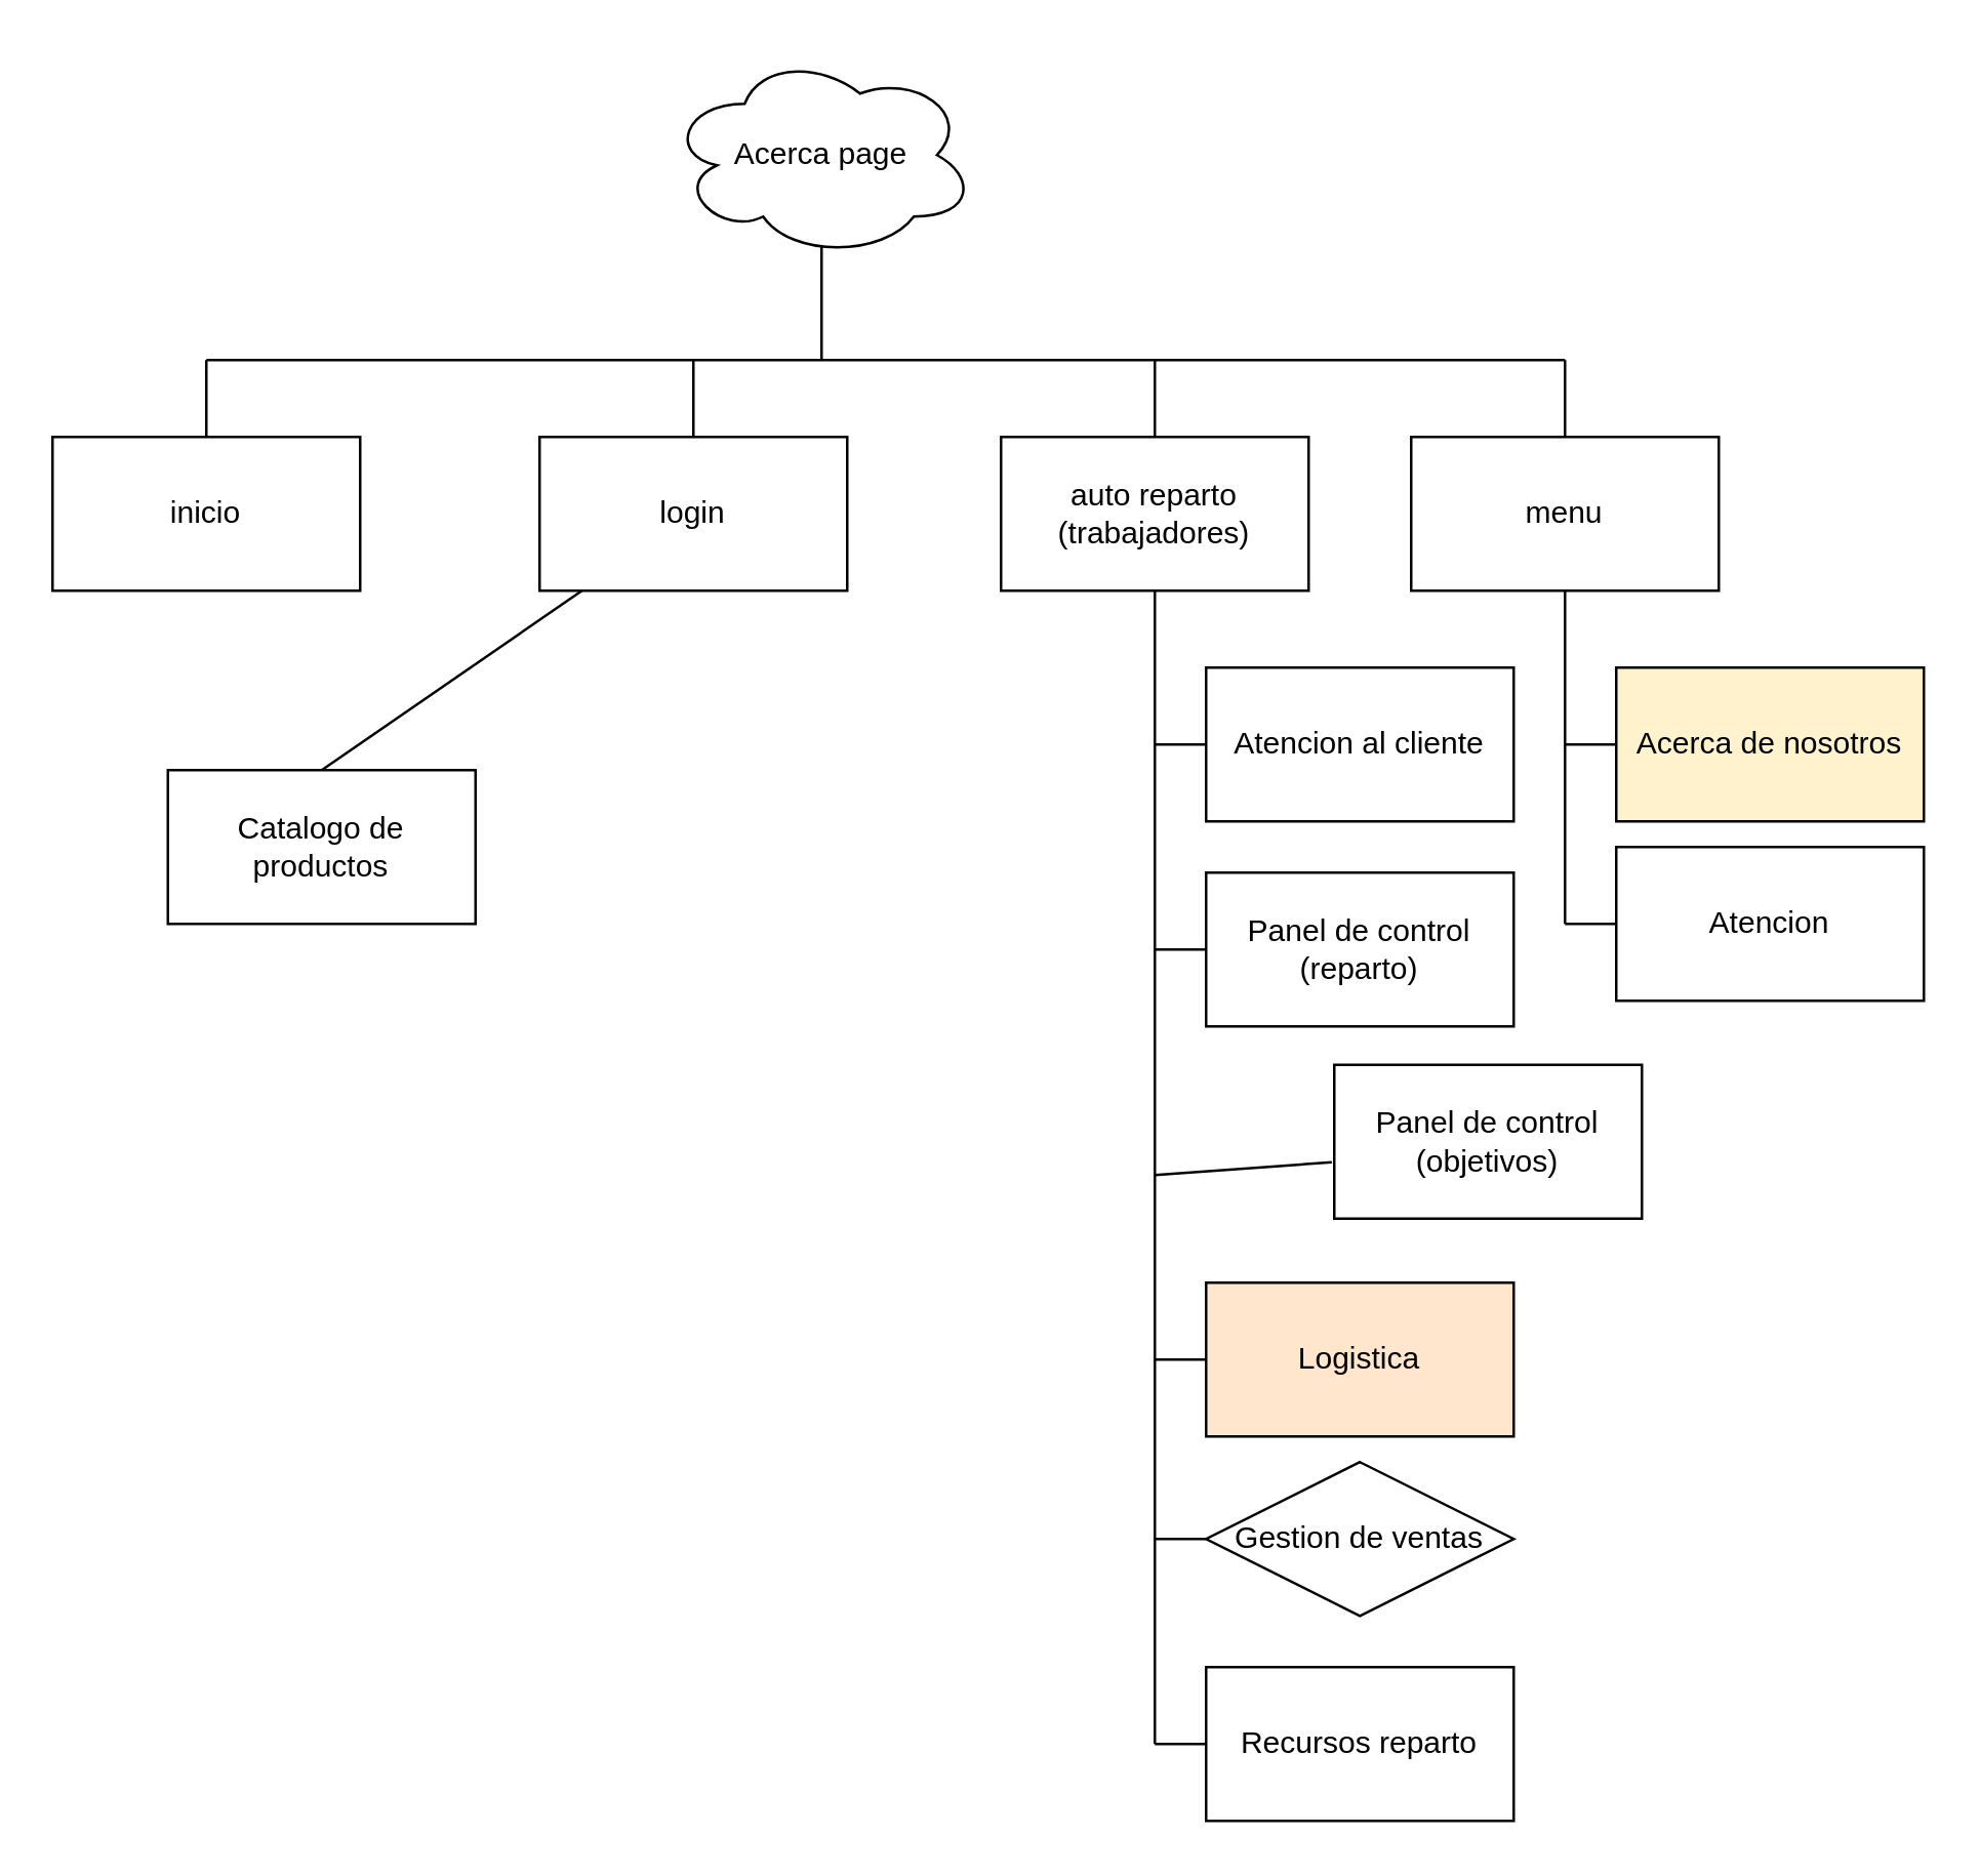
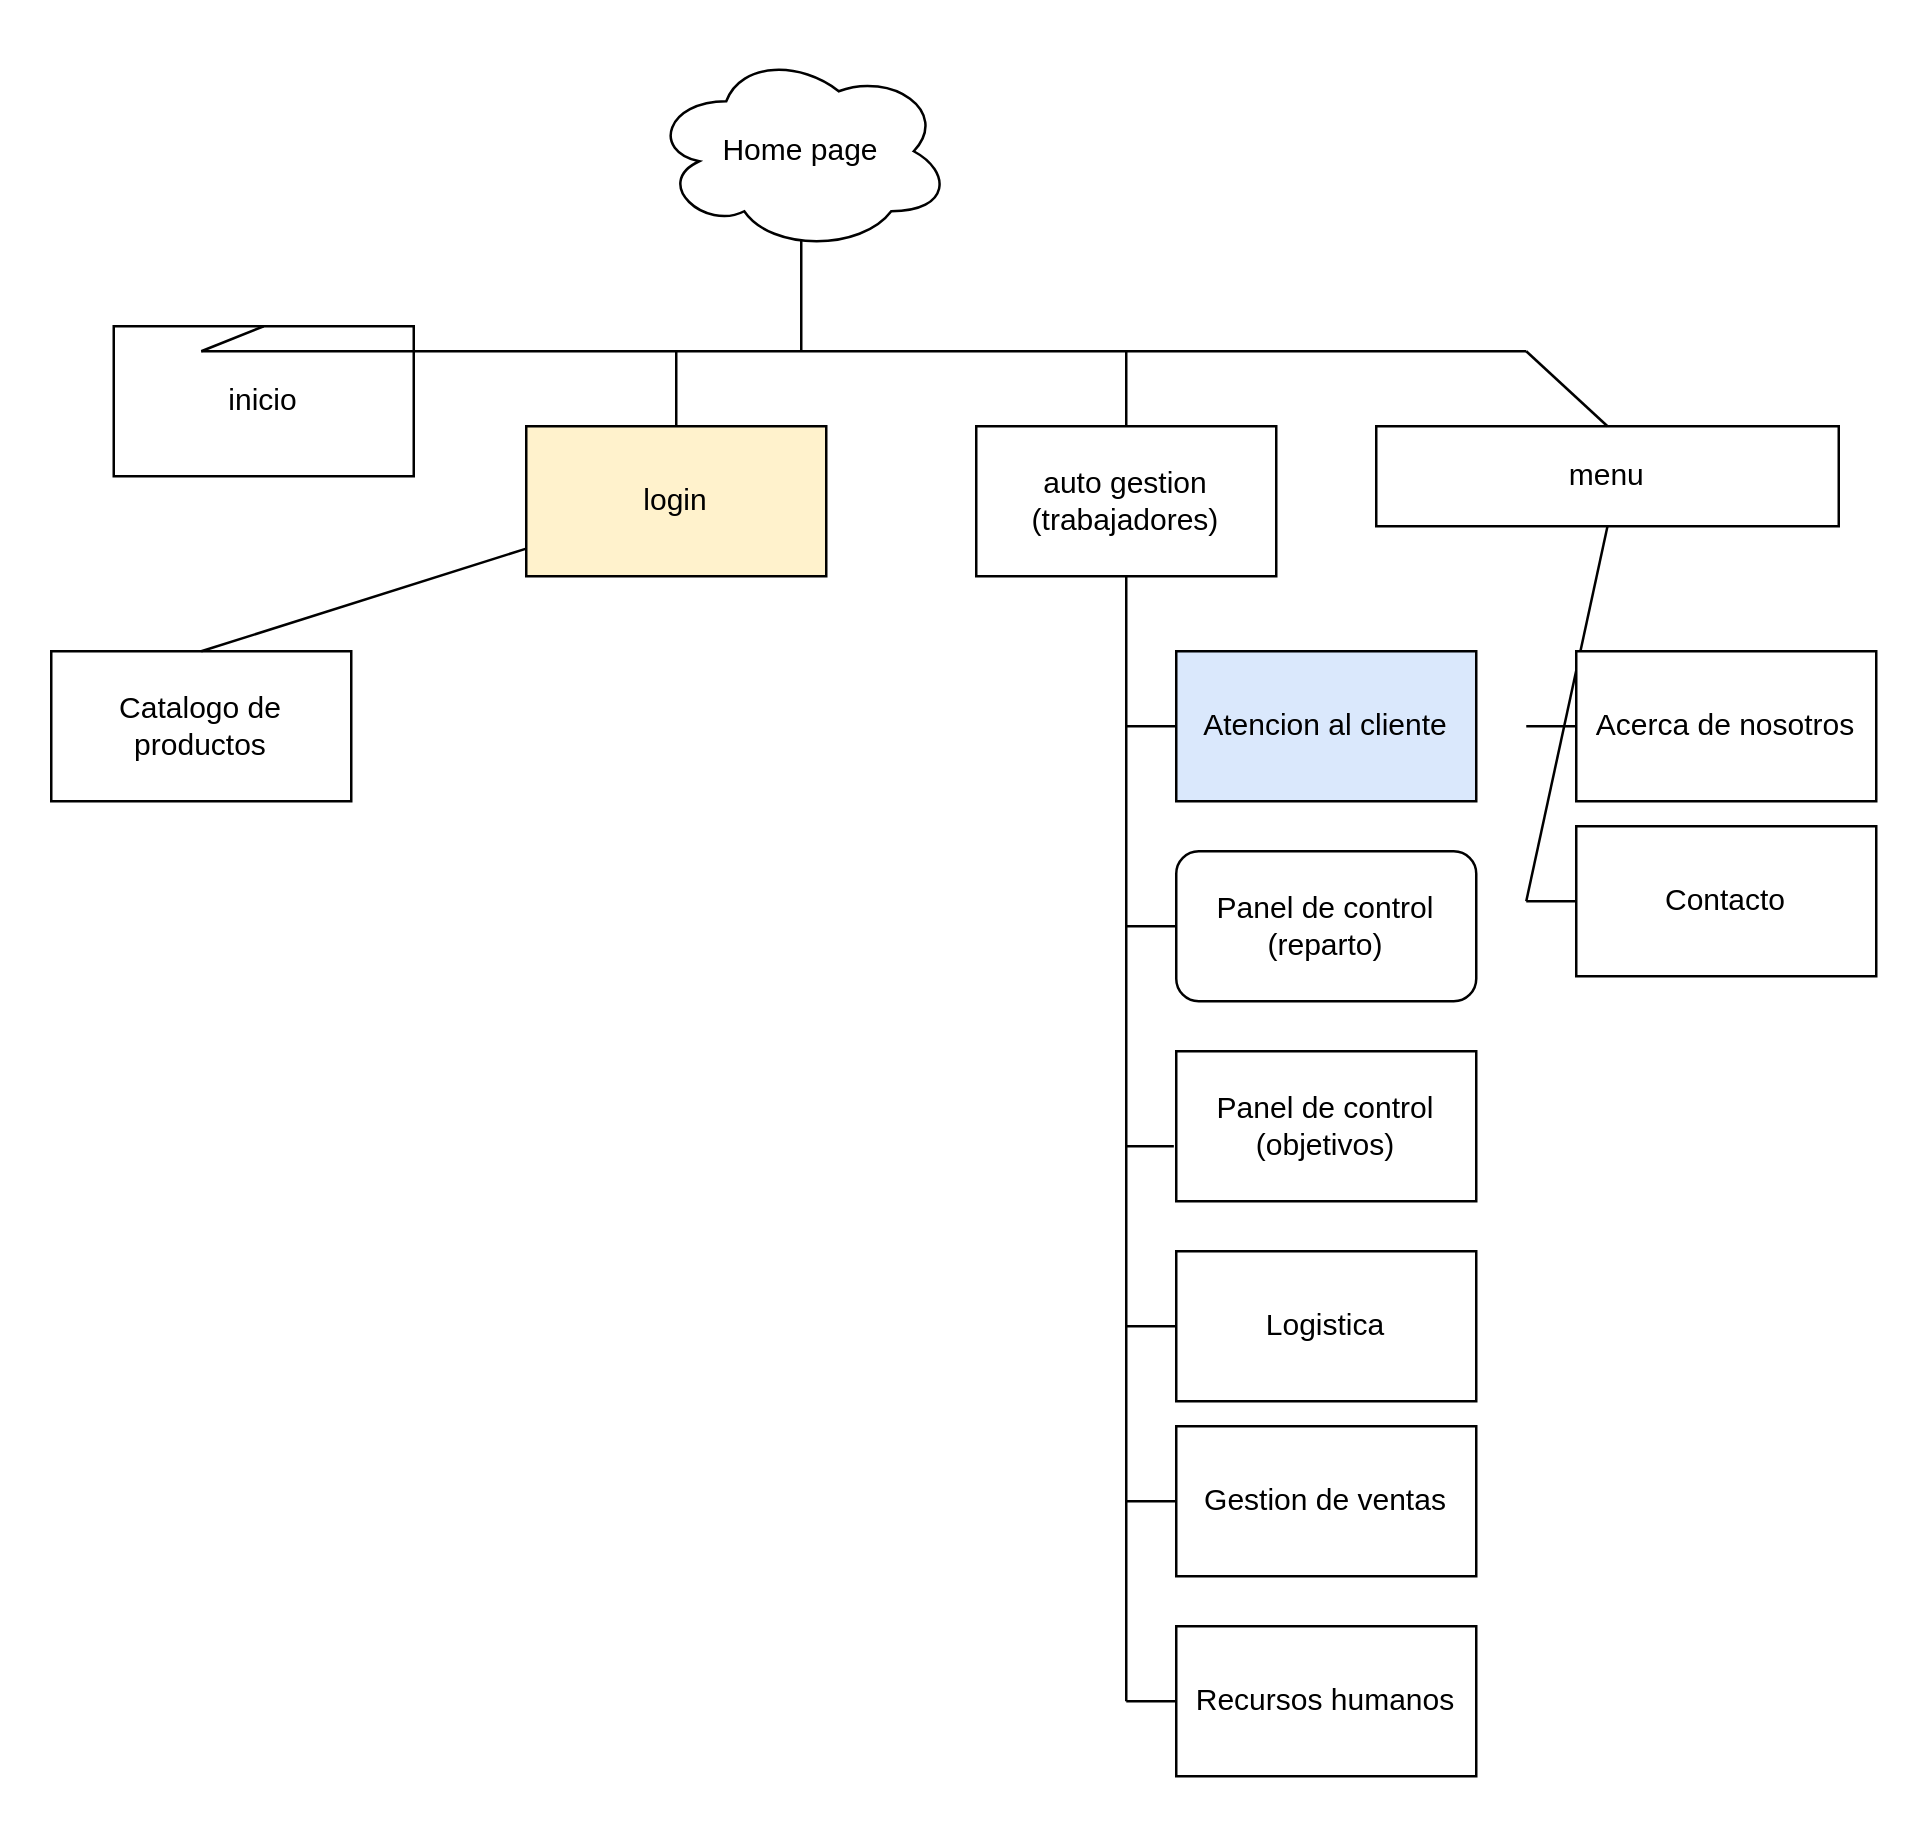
- <mxCell id="28" value="Acerca page" style="ellipse;shape=cloud;whiteSpace=wrap;html=1;fontFamily=Helvetica;" vertex="1" parent="1"><mxGeometry x="260" y="20" width="120" height="80" as="geometry" /></mxCell>
+ <mxCell id="28" value="Home page" style="ellipse;shape=cloud;whiteSpace=wrap;html=1;fontFamily=Helvetica;" vertex="1" parent="1"><mxGeometry x="260" y="20" width="120" height="80" as="geometry" /></mxCell>
- <mxCell id="6" value="inicio" style="rounded=0;whiteSpace=wrap;html=1;" vertex="1" parent="1"><mxGeometry x="20" y="170" width="120" height="60" as="geometry" /></mxCell>
+ <mxCell id="6" value="inicio" style="rounded=0;whiteSpace=wrap;html=1;" vertex="1" parent="1"><mxGeometry x="45" y="130" width="120" height="60" as="geometry" /></mxCell>
- <mxCell id="4" value="login " style="rounded=0;whiteSpace=wrap;html=1;" vertex="1" parent="1"><mxGeometry x="210" y="170" width="120" height="60" as="geometry" /></mxCell>
+ <mxCell id="4" value="login " style="rounded=0;whiteSpace=wrap;html=1;fillColor=#fff2cc;" vertex="1" parent="1"><mxGeometry x="210" y="170" width="120" height="60" as="geometry" /></mxCell>
- <mxCell id="2" value="&lt;div&gt;auto reparto&lt;/div&gt;&lt;div&gt;(trabajadores)&lt;/div&gt;" style="rounded=0;whiteSpace=wrap;html=1;" vertex="1" parent="1"><mxGeometry x="390" y="170" width="120" height="60" as="geometry" /></mxCell>
+ <mxCell id="2" value="&lt;div&gt;auto gestion&lt;/div&gt;&lt;div&gt;(trabajadores)&lt;/div&gt;" style="rounded=0;whiteSpace=wrap;html=1;" vertex="1" parent="1"><mxGeometry x="390" y="170" width="120" height="60" as="geometry" /></mxCell>
- <mxCell id="7" value="menu" style="rounded=0;whiteSpace=wrap;html=1;" vertex="1" parent="1"><mxGeometry x="550" y="170" width="120" height="60" as="geometry" /></mxCell>
+ <mxCell id="7" value="menu" style="rounded=0;whiteSpace=wrap;html=1;" vertex="1" parent="1"><mxGeometry x="550" y="170" width="185" height="40" as="geometry" /></mxCell>
- <mxCell id="31" value="Atencion al cliente " style="rounded=0;whiteSpace=wrap;html=1;fontFamily=Helvetica;" vertex="1" parent="1"><mxGeometry x="470" y="260" width="120" height="60" as="geometry" /></mxCell>
+ <mxCell id="31" value="Atencion al cliente " style="rounded=0;whiteSpace=wrap;html=1;fontFamily=Helvetica;fillColor=#dae8fc;" vertex="1" parent="1"><mxGeometry x="470" y="260" width="120" height="60" as="geometry" /></mxCell>
- <mxCell id="14" value="Acerca de nosotros" style="rounded=0;whiteSpace=wrap;html=1;fontFamily=Helvetica;fillColor=#fff2cc;" vertex="1" parent="1"><mxGeometry x="630" y="260" width="120" height="60" as="geometry" /></mxCell>
+ <mxCell id="14" value="Acerca de nosotros" style="rounded=0;whiteSpace=wrap;html=1;fontFamily=Helvetica;" vertex="1" parent="1"><mxGeometry x="630" y="260" width="120" height="60" as="geometry" /></mxCell>
- <mxCell id="16" value="Catalogo de productos" style="rounded=0;whiteSpace=wrap;html=1;fontFamily=Helvetica;" vertex="1" parent="1"><mxGeometry x="65" y="300" width="120" height="60" as="geometry" /></mxCell>
+ <mxCell id="16" value="Catalogo de productos" style="rounded=0;whiteSpace=wrap;html=1;fontFamily=Helvetica;" vertex="1" parent="1"><mxGeometry x="20" y="260" width="120" height="60" as="geometry" /></mxCell>
- <mxCell id="9" value="Atencion" style="rounded=0;whiteSpace=wrap;html=1;" vertex="1" parent="1"><mxGeometry x="630" y="330" width="120" height="60" as="geometry" /></mxCell>
+ <mxCell id="9" value="Contacto" style="rounded=0;whiteSpace=wrap;html=1;" vertex="1" parent="1"><mxGeometry x="630" y="330" width="120" height="60" as="geometry" /></mxCell>
- <mxCell id="18" value="Panel de control (reparto)" style="rounded=0;whiteSpace=wrap;html=1;fontFamily=Helvetica;" vertex="1" parent="1"><mxGeometry x="470" y="340" width="120" height="60" as="geometry" /></mxCell>
+ <mxCell id="18" value="Panel de control (reparto)" style="whiteSpace=wrap;html=1;fontFamily=Helvetica;rounded=1;" vertex="1" parent="1"><mxGeometry x="470" y="340" width="120" height="60" as="geometry" /></mxCell>
- <mxCell id="19" value="Panel de control (objetivos)" style="rounded=0;whiteSpace=wrap;html=1;fontFamily=Helvetica;" vertex="1" parent="1"><mxGeometry x="520" y="415" width="120" height="60" as="geometry" /></mxCell>
+ <mxCell id="19" value="Panel de control (objetivos)" style="rounded=0;whiteSpace=wrap;html=1;fontFamily=Helvetica;" vertex="1" parent="1"><mxGeometry x="470" y="420" width="120" height="60" as="geometry" /></mxCell>
- <mxCell id="32" value="Logistica" style="rounded=0;whiteSpace=wrap;html=1;fontFamily=Helvetica;fillColor=#ffe6cc;" vertex="1" parent="1"><mxGeometry x="470" y="500" width="120" height="60" as="geometry" /></mxCell>
+ <mxCell id="32" value="Logistica" style="rounded=0;whiteSpace=wrap;html=1;fontFamily=Helvetica;" vertex="1" parent="1"><mxGeometry x="470" y="500" width="120" height="60" as="geometry" /></mxCell>
- <mxCell id="24" value="Gestion de ventas" style="rhombus;whiteSpace=wrap;html=1;fontFamily=Helvetica;" vertex="1" parent="1"><mxGeometry x="470" y="570" width="120" height="60" as="geometry" /></mxCell>
+ <mxCell id="24" value="Gestion de ventas" style="rounded=0;whiteSpace=wrap;html=1;fontFamily=Helvetica;" vertex="1" parent="1"><mxGeometry x="470" y="570" width="120" height="60" as="geometry" /></mxCell>
- <mxCell id="30" value="Recursos reparto" style="rounded=0;whiteSpace=wrap;html=1;fontFamily=Helvetica;" vertex="1" parent="1"><mxGeometry x="470" y="650" width="120" height="60" as="geometry" /></mxCell>
+ <mxCell id="30" value="Recursos humanos" style="rounded=0;whiteSpace=wrap;html=1;fontFamily=Helvetica;" vertex="1" parent="1"><mxGeometry x="470" y="650" width="120" height="60" as="geometry" /></mxCell>
